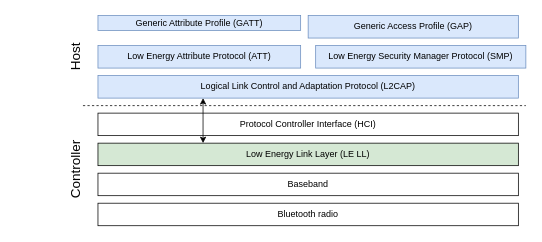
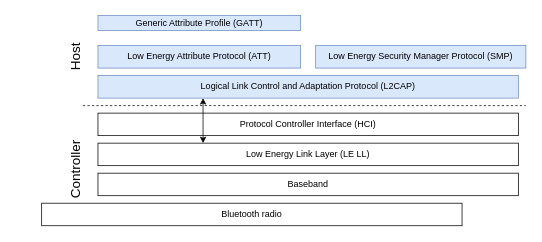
- <mxCell id="11" value="Generic Access Profile (GAP)" style="rounded=0;whiteSpace=wrap;html=1;fillColor=#dae8fc;strokeColor=#6c8ebf;" vertex="1" parent="1"><mxGeometry x="410" y="20" width="280" height="30" as="geometry" /></mxCell>
- <mxCell id="4" value="Low Energy Link Layer (LE LL)" style="rounded=0;whiteSpace=wrap;html=1;fillColor=#d5e8d4;" vertex="1" parent="1"><mxGeometry x="130" y="190" width="560" height="30" as="geometry" /></mxCell>
+ <mxCell id="4" value="Low Energy Link Layer (LE LL)" style="rounded=0;whiteSpace=wrap;html=1;" vertex="1" parent="1"><mxGeometry x="130" y="190" width="560" height="30" as="geometry" /></mxCell>
- <mxCell id="2" value="Bluetooth radio" style="rounded=0;whiteSpace=wrap;html=1;" vertex="1" parent="1"><mxGeometry x="130" y="270" width="560" height="30" as="geometry" /></mxCell>
+ <mxCell id="2" value="Bluetooth radio" style="rounded=0;whiteSpace=wrap;html=1;" vertex="1" parent="1"><mxGeometry x="55" y="270" width="560" height="30" as="geometry" /></mxCell>
